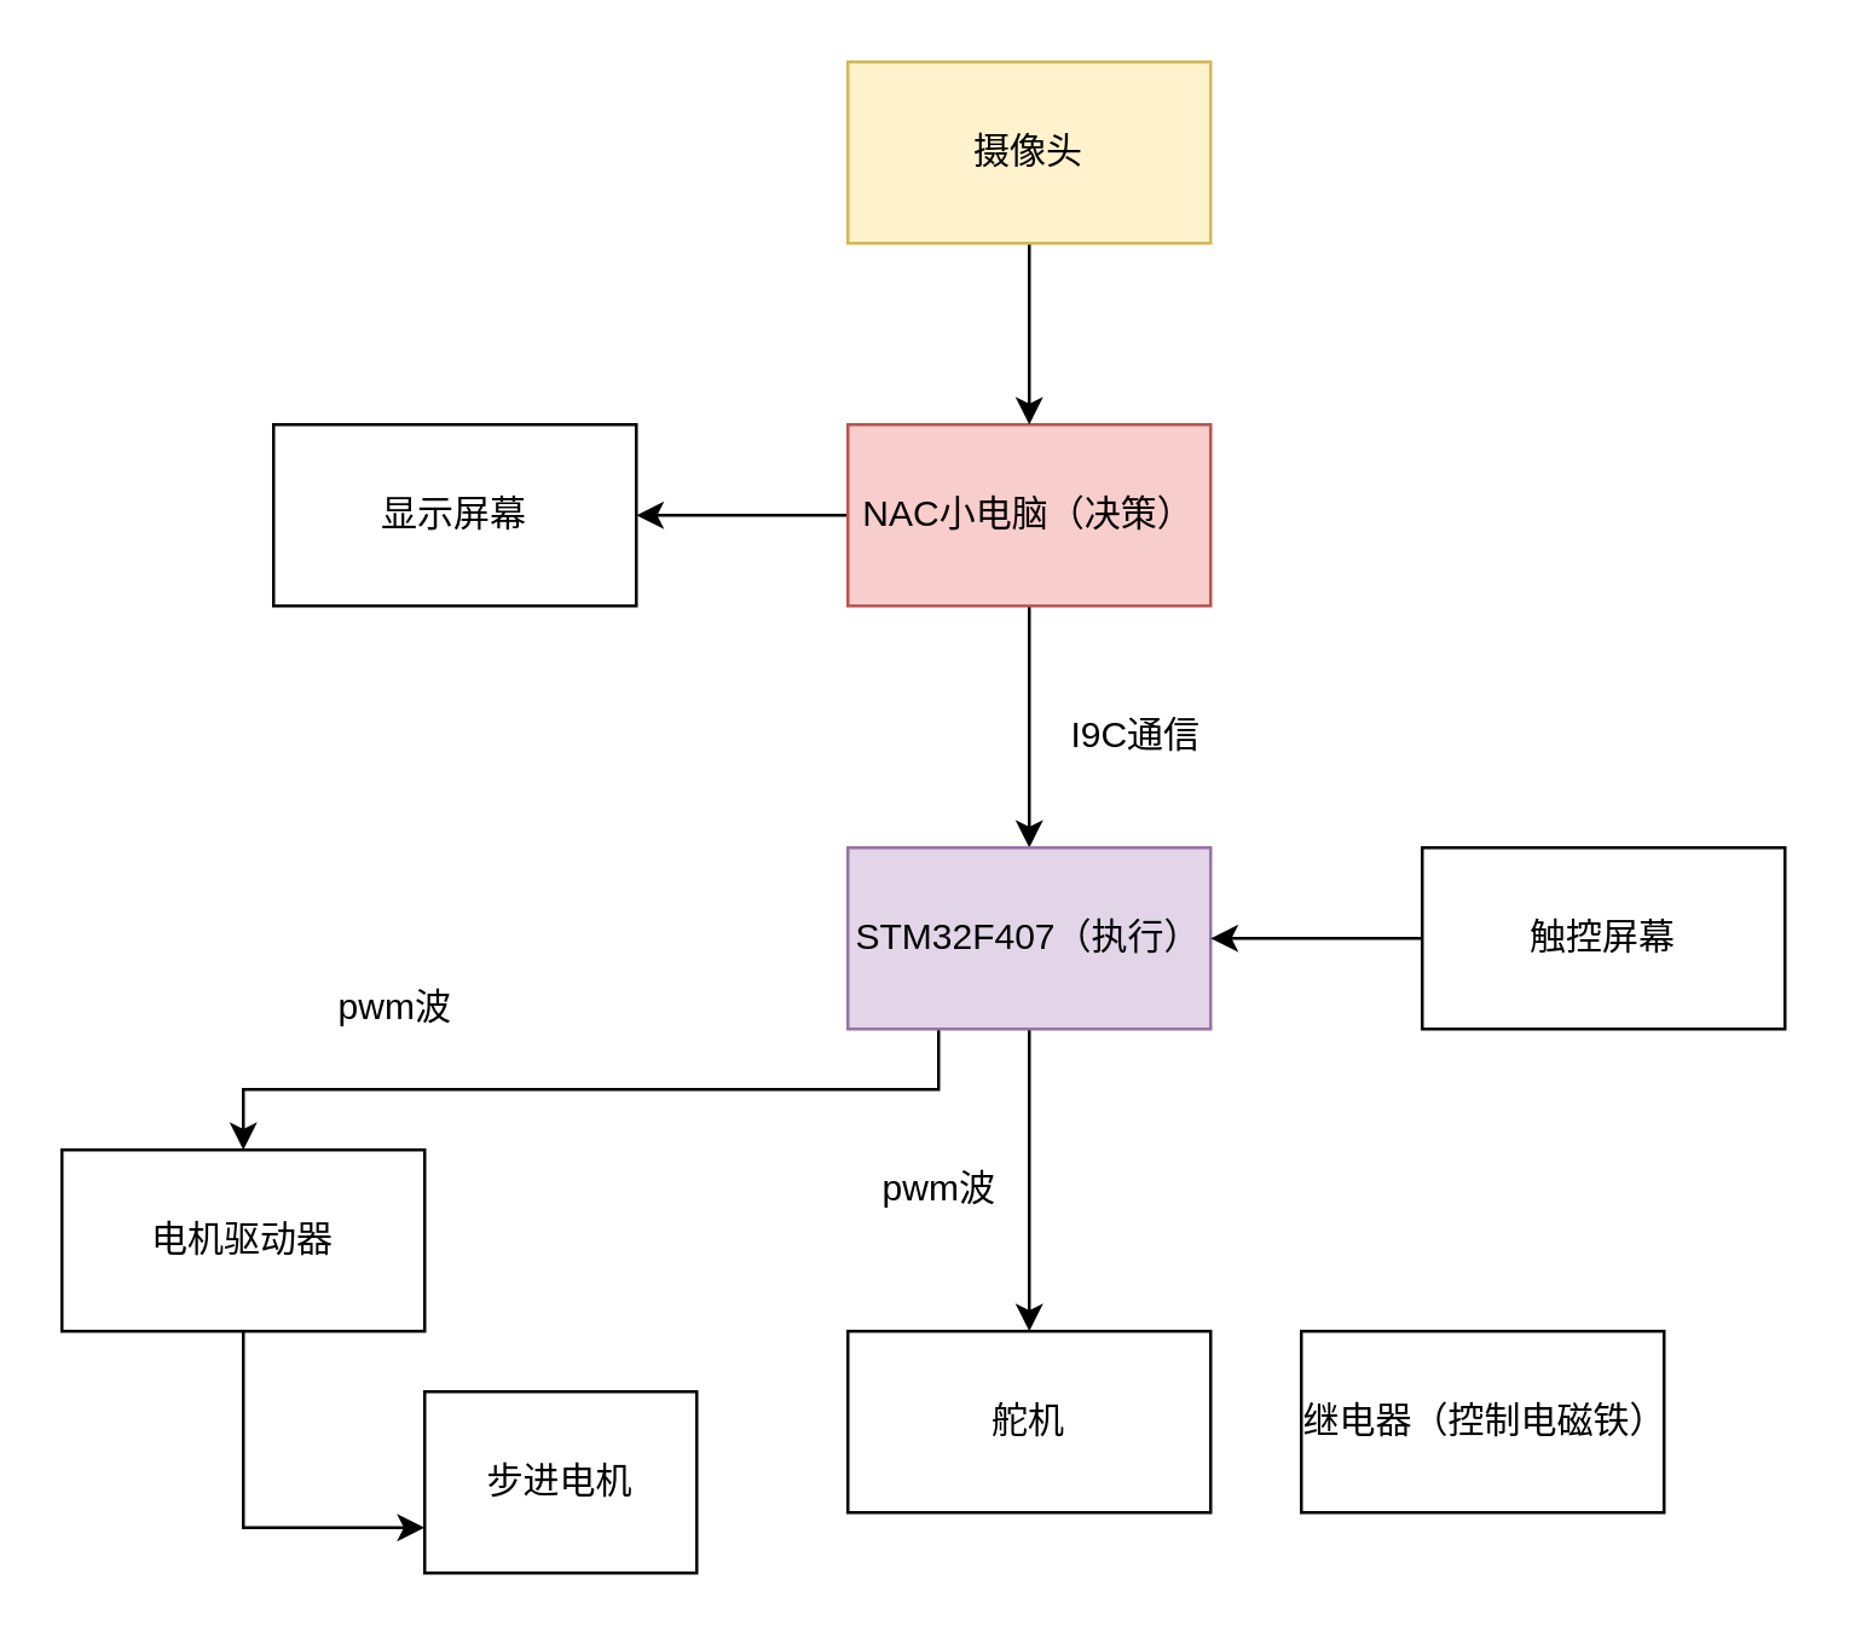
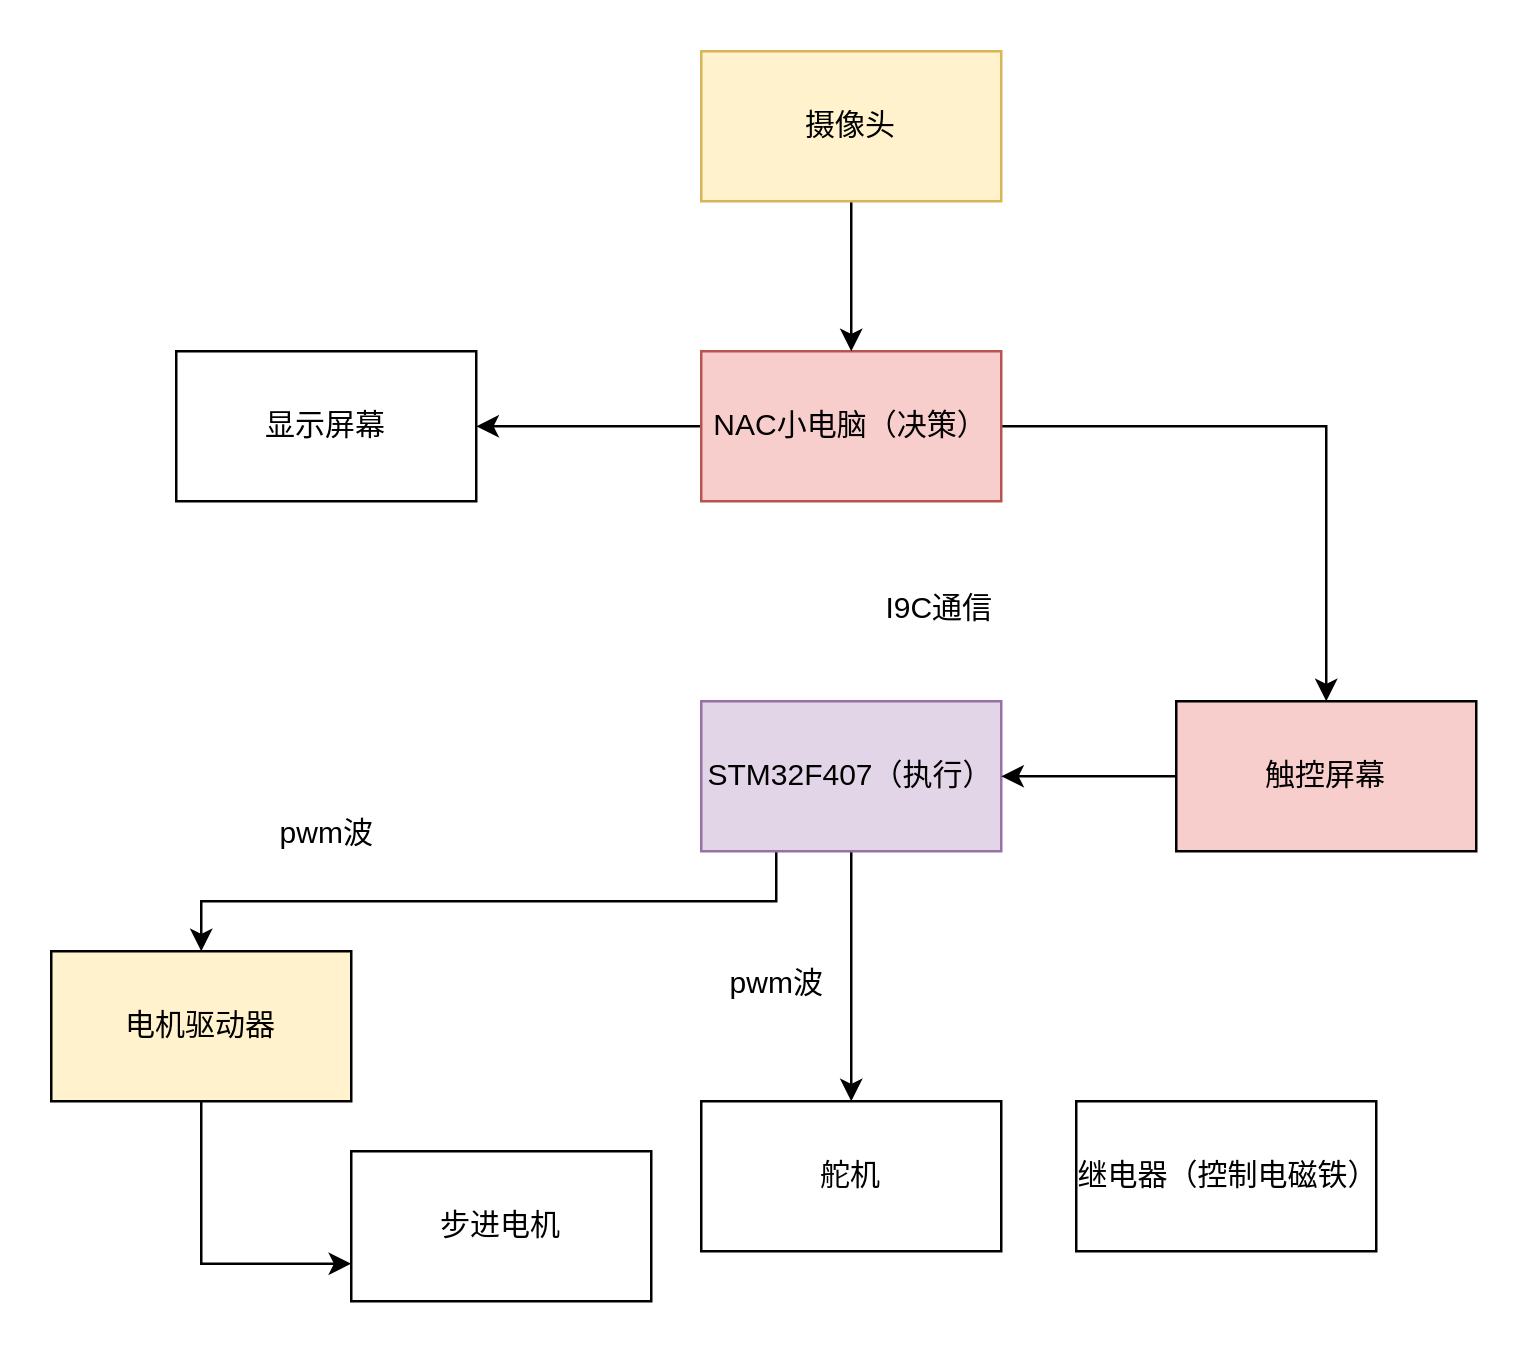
- <mxCell id="20" value="显示屏幕" style="whiteSpace=wrap;html=1;" parent="1" vertex="1"><mxGeometry x="90" y="140" width="120" height="60" as="geometry" /></mxCell>
+ <mxCell id="20" value="显示屏幕" style="whiteSpace=wrap;html=1;" parent="1" vertex="1"><mxGeometry x="70" y="140" width="120" height="60" as="geometry" /></mxCell>
- <mxCell id="2" value="" style="edgeStyle=orthogonalEdgeStyle;rounded=0;orthogonalLoop=1;jettySize=auto;html=1;" parent="1" source="4" target="7" edge="1"><mxGeometry relative="1" as="geometry" /></mxCell>
+ <mxCell id="2" value="" style="edgeStyle=orthogonalEdgeStyle;rounded=0;orthogonalLoop=1;jettySize=auto;html=1;" parent="1" source="4" target="19" edge="1"><mxGeometry relative="1" as="geometry" /></mxCell>
- <mxCell id="19" value="触控屏幕" style="whiteSpace=wrap;html=1;" parent="1" vertex="1"><mxGeometry x="470" y="280" width="120" height="60" as="geometry" /></mxCell>
+ <mxCell id="19" value="触控屏幕" style="whiteSpace=wrap;html=1;fillColor=#f8cecc;" parent="1" vertex="1"><mxGeometry x="470" y="280" width="120" height="60" as="geometry" /></mxCell>
- <mxCell id="13" value="电机驱动器" style="whiteSpace=wrap;html=1;" parent="1" vertex="1"><mxGeometry x="20" y="380" width="120" height="60" as="geometry" /></mxCell>
+ <mxCell id="13" value="电机驱动器" style="whiteSpace=wrap;html=1;fillColor=#fff2cc;" parent="1" vertex="1"><mxGeometry x="20" y="380" width="120" height="60" as="geometry" /></mxCell>
- <mxCell id="8" value="步进电机" style="whiteSpace=wrap;html=1;rounded=0;" parent="1" vertex="1"><mxGeometry x="140" y="460" width="90" height="60" as="geometry" /></mxCell>
+ <mxCell id="8" value="步进电机" style="whiteSpace=wrap;html=1;rounded=0;" parent="1" vertex="1"><mxGeometry x="140" y="460" width="120" height="60" as="geometry" /></mxCell>
